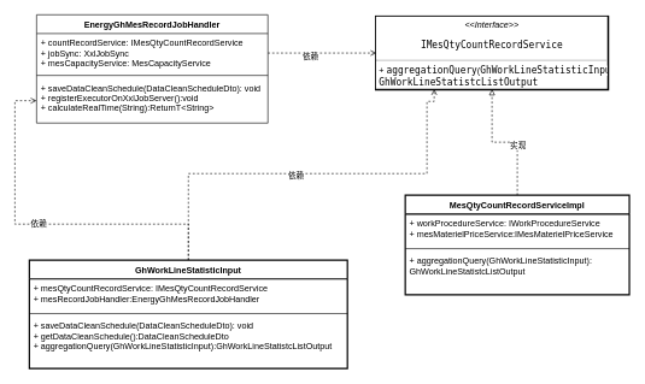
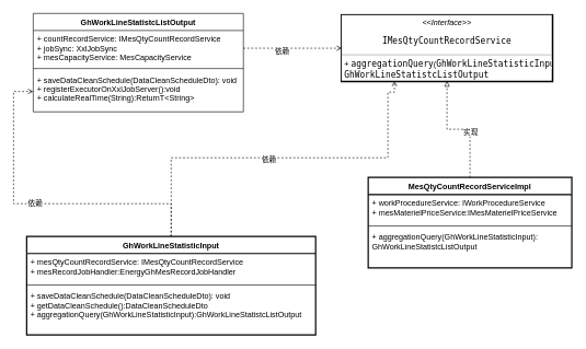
- <mxCell id="2" value="EnergyGhMesRecordJobHandler" style="swimlane;fontStyle=1;align=center;verticalAlign=top;childLayout=stackLayout;horizontal=1;startSize=26;horizontalStack=0;resizeParent=1;resizeParentMax=0;resizeLast=0;collapsible=1;marginBottom=0;" vertex="1" parent="1"><mxGeometry x="50" y="20" width="320" height="150" as="geometry" /></mxCell>
+ <mxCell id="2" value="GhWorkLineStatistcListOutput" style="swimlane;fontStyle=1;align=center;verticalAlign=top;childLayout=stackLayout;horizontal=1;startSize=26;horizontalStack=0;resizeParent=1;resizeParentMax=0;resizeLast=0;collapsible=1;marginBottom=0;" vertex="1" parent="1"><mxGeometry x="50" y="20" width="320" height="150" as="geometry" /></mxCell>
